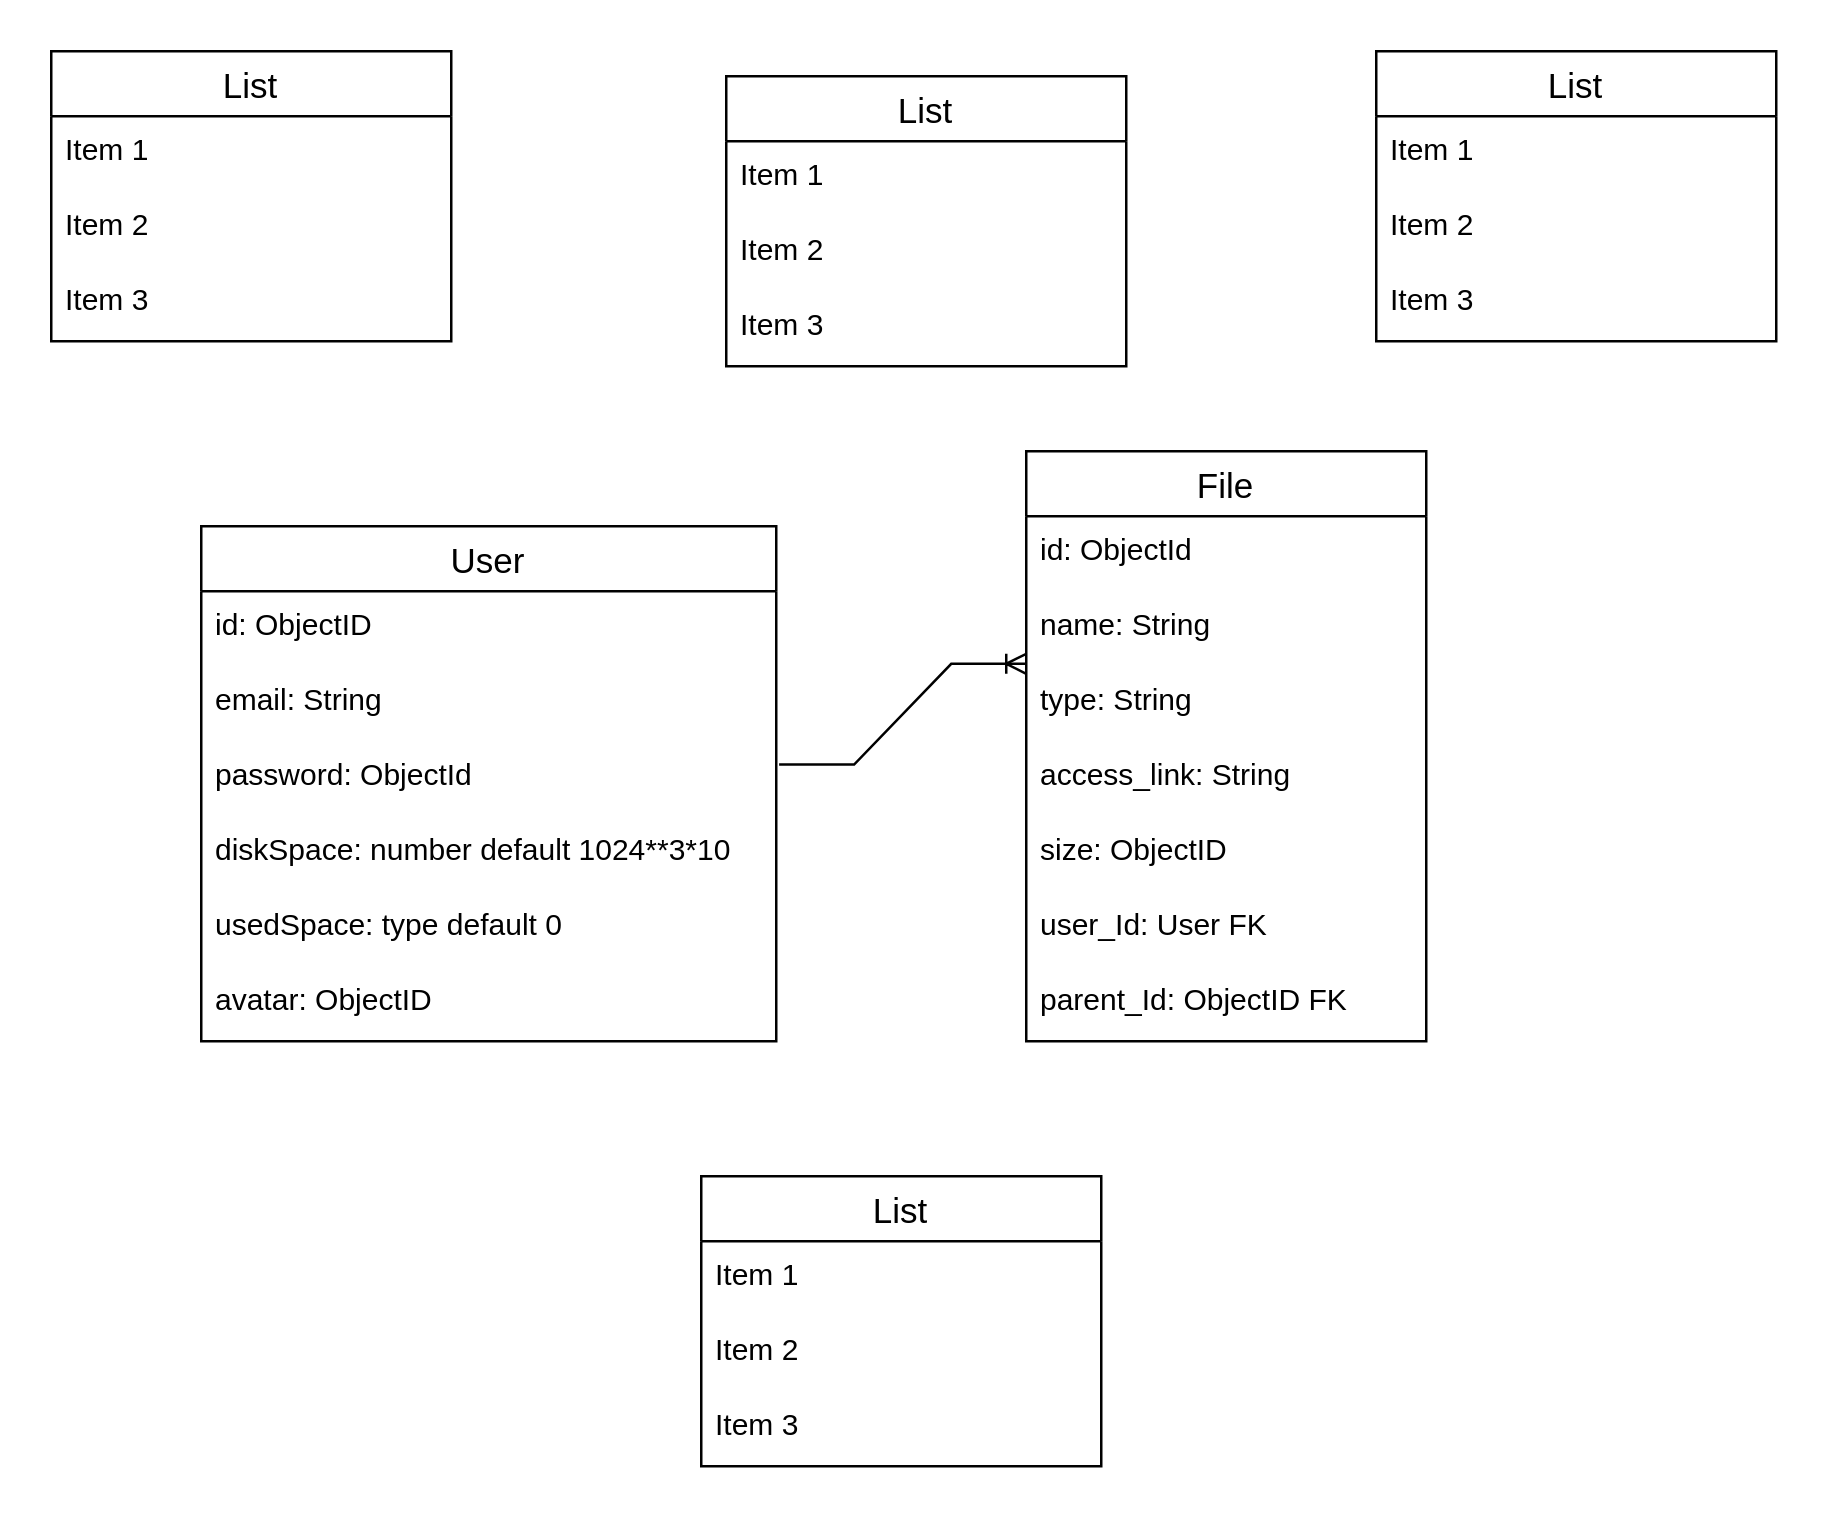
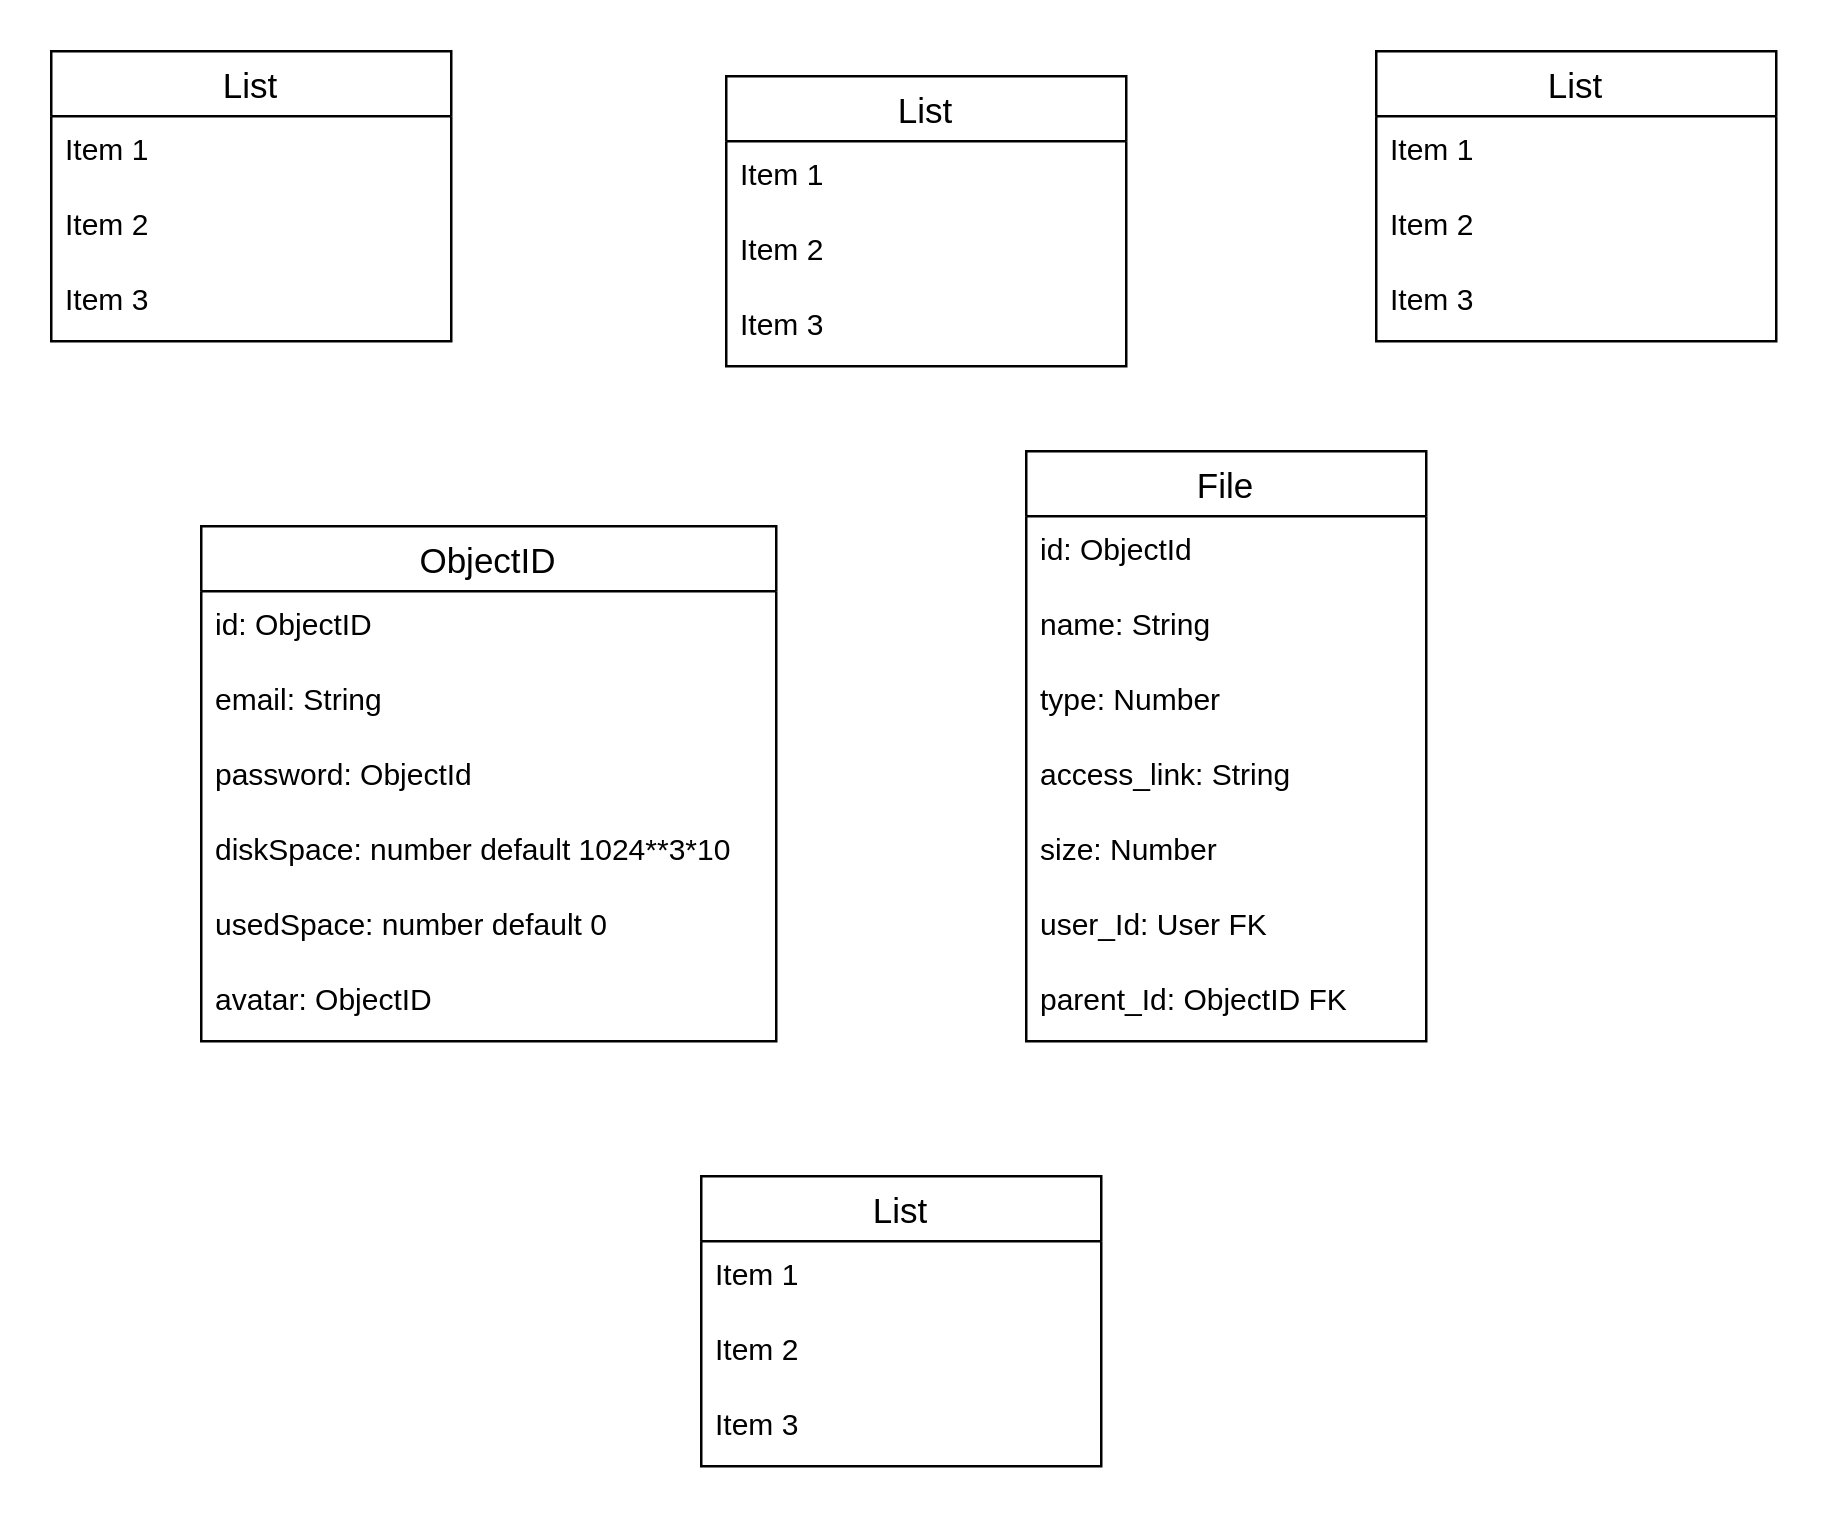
- <mxCell id="2" value="User" style="swimlane;fontStyle=0;childLayout=stackLayout;horizontal=1;startSize=26;horizontalStack=0;resizeParent=1;resizeParentMax=0;resizeLast=0;collapsible=1;marginBottom=0;align=center;fontSize=14;" vertex="1" parent="1"><mxGeometry x="80" y="210" width="230" height="206" as="geometry" /></mxCell>
+ <mxCell id="2" value="ObjectID" style="swimlane;fontStyle=0;childLayout=stackLayout;horizontal=1;startSize=26;horizontalStack=0;resizeParent=1;resizeParentMax=0;resizeLast=0;collapsible=1;marginBottom=0;align=center;fontSize=14;" vertex="1" parent="1"><mxGeometry x="80" y="210" width="230" height="206" as="geometry" /></mxCell>
- <mxCell id="12" value="type: String" style="text;strokeColor=none;fillColor=none;spacingLeft=4;spacingRight=4;overflow=hidden;rotatable=0;points=[[0,0.5],[1,0.5]];portConstraint=eastwest;fontSize=12;" vertex="1" parent="9"><mxGeometry y="86" width="160" height="30" as="geometry" /></mxCell>
+ <mxCell id="12" value="type: Number" style="text;strokeColor=none;fillColor=none;spacingLeft=4;spacingRight=4;overflow=hidden;rotatable=0;points=[[0,0.5],[1,0.5]];portConstraint=eastwest;fontSize=12;" vertex="1" parent="9"><mxGeometry y="86" width="160" height="30" as="geometry" /></mxCell>
- <mxCell id="17" value="" style="edgeStyle=entityRelationEdgeStyle;fontSize=12;html=1;endArrow=ERoneToMany;rounded=0;exitX=1.005;exitY=0.31;exitDx=0;exitDy=0;exitPerimeter=0;entryX=0;entryY=0.967;entryDx=0;entryDy=0;entryPerimeter=0;" edge="1" parent="1" source="5" target="11"><mxGeometry width="100" height="100" relative="1" as="geometry"><mxPoint x="343" y="80" as="sourcePoint" /><mxPoint x="443" y="-20" as="targetPoint" /></mxGeometry></mxCell>
- <mxCell id="14" value="size: ObjectID" style="text;strokeColor=none;fillColor=none;spacingLeft=4;spacingRight=4;overflow=hidden;rotatable=0;points=[[0,0.5],[1,0.5]];portConstraint=eastwest;fontSize=12;" vertex="1" parent="9"><mxGeometry y="146" width="160" height="30" as="geometry" /></mxCell>
+ <mxCell id="14" value="size: Number" style="text;strokeColor=none;fillColor=none;spacingLeft=4;spacingRight=4;overflow=hidden;rotatable=0;points=[[0,0.5],[1,0.5]];portConstraint=eastwest;fontSize=12;" vertex="1" parent="9"><mxGeometry y="146" width="160" height="30" as="geometry" /></mxCell>
- <mxCell id="7" value="usedSpace: type default 0" style="text;strokeColor=none;fillColor=none;spacingLeft=4;spacingRight=4;overflow=hidden;rotatable=0;points=[[0,0.5],[1,0.5]];portConstraint=eastwest;fontSize=12;" vertex="1" parent="2"><mxGeometry y="146" width="230" height="30" as="geometry" /></mxCell>
+ <mxCell id="7" value="usedSpace: number default 0" style="text;strokeColor=none;fillColor=none;spacingLeft=4;spacingRight=4;overflow=hidden;rotatable=0;points=[[0,0.5],[1,0.5]];portConstraint=eastwest;fontSize=12;" vertex="1" parent="2"><mxGeometry y="146" width="230" height="30" as="geometry" /></mxCell>
